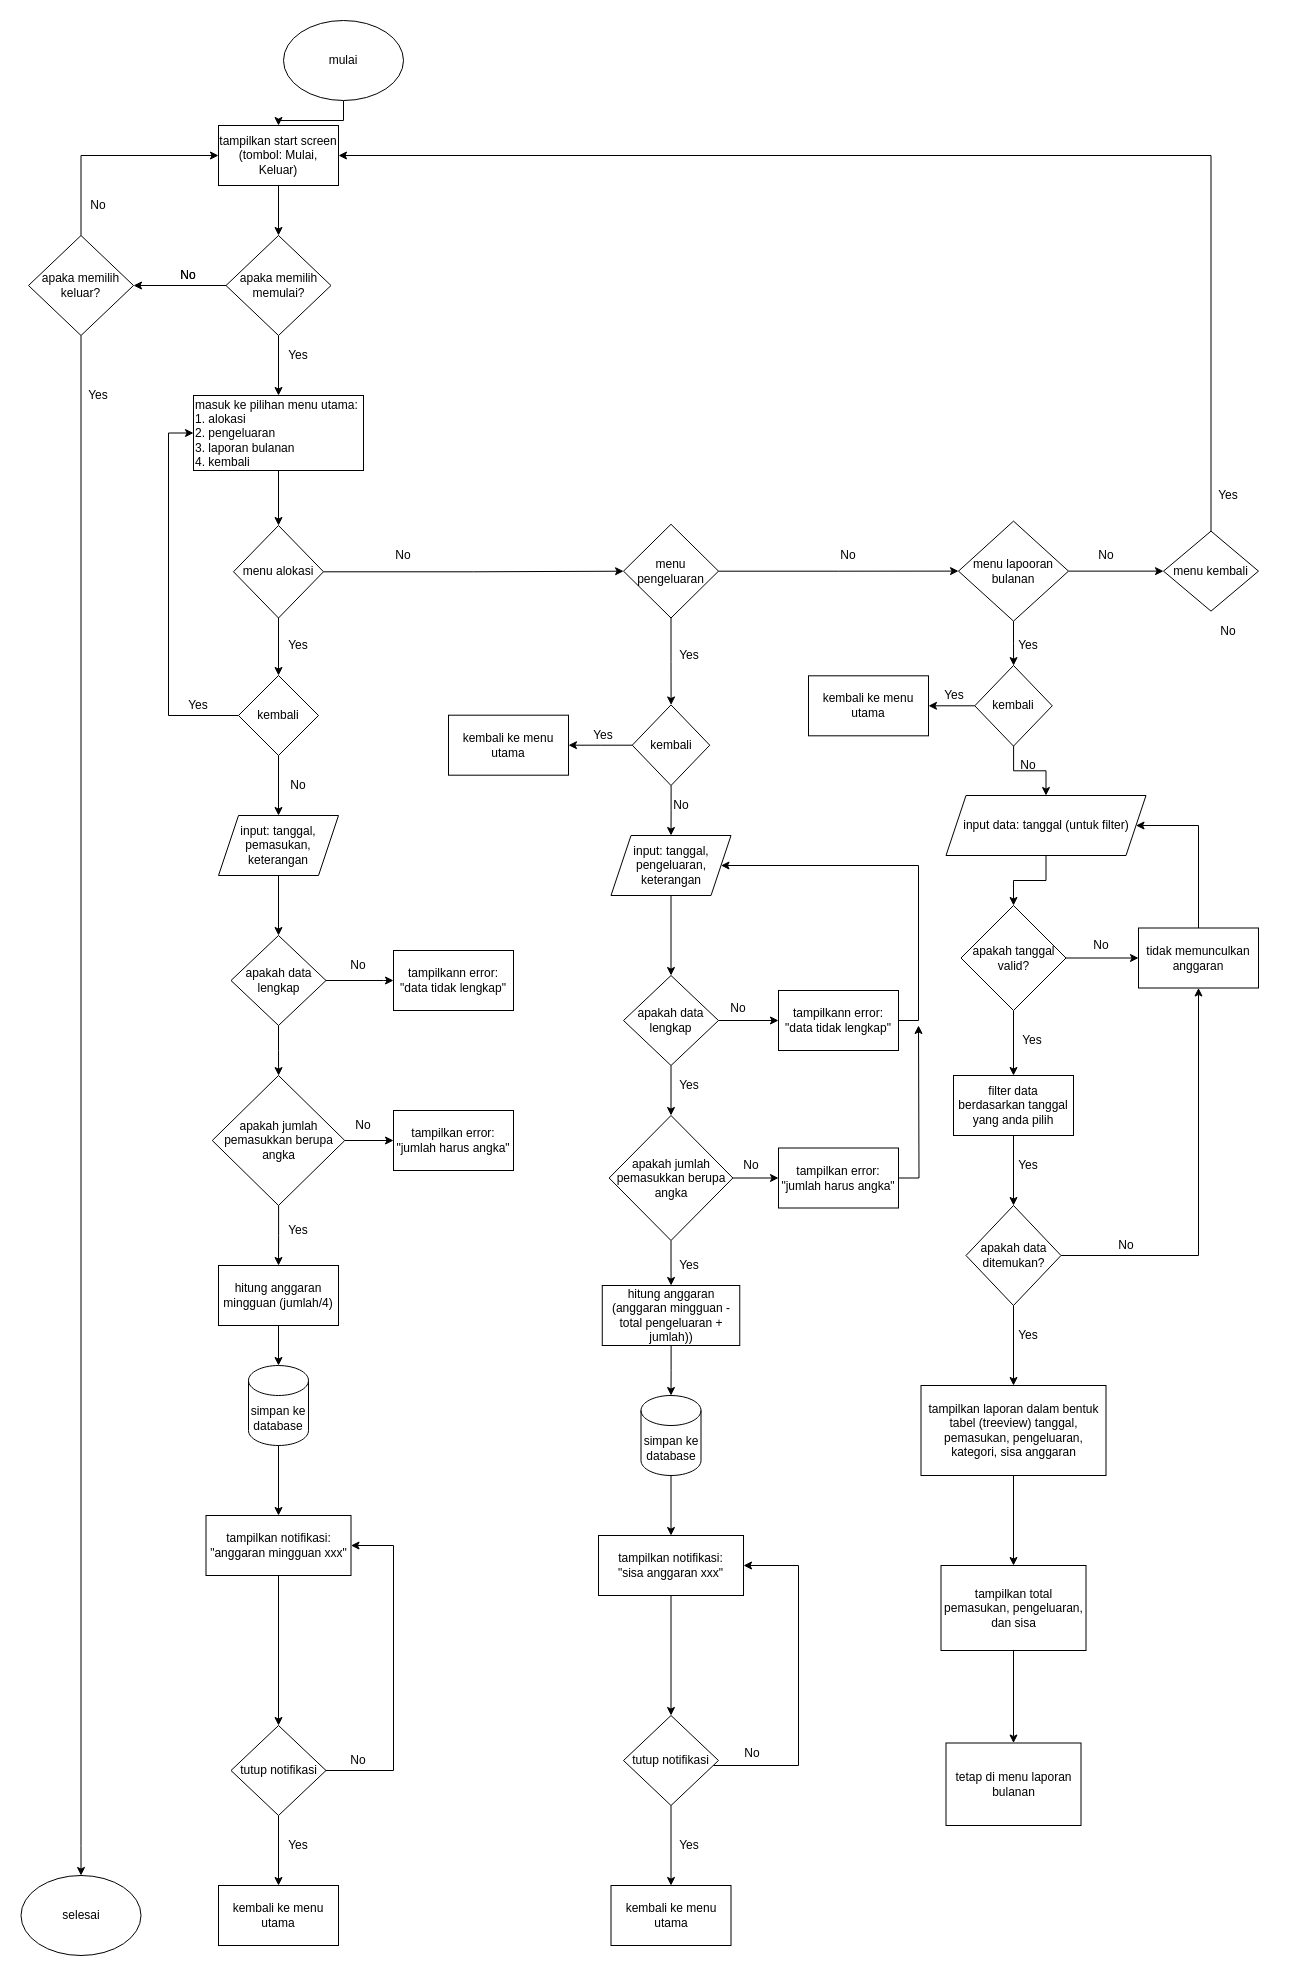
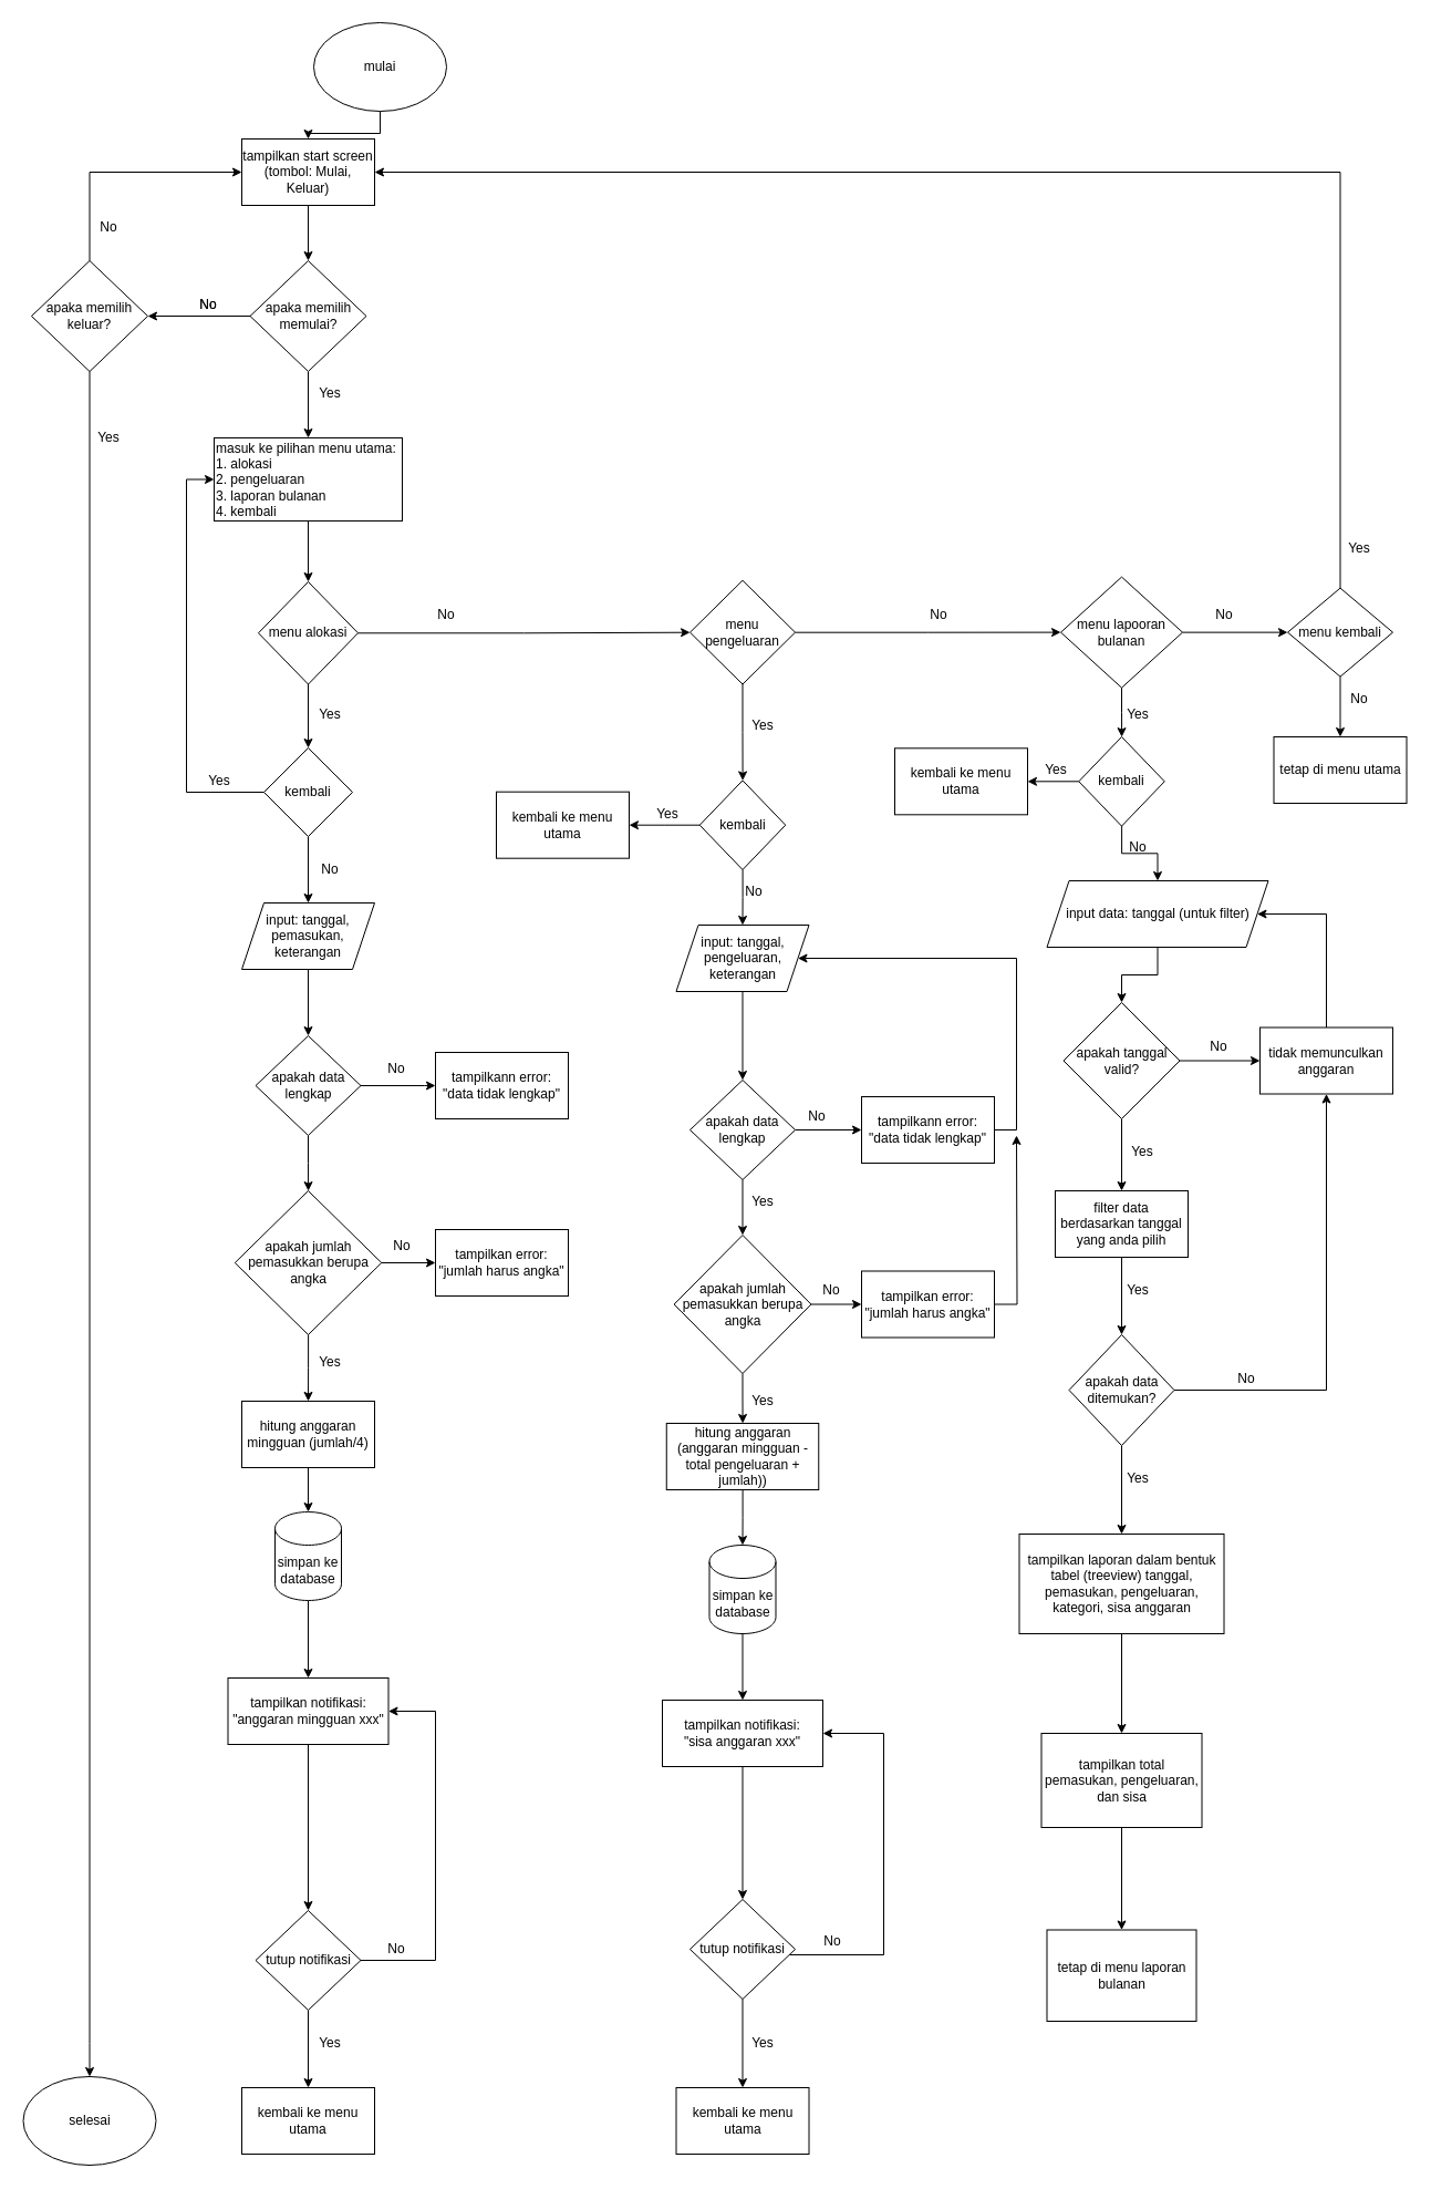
+ <mxCell id="74" value="" style="edgeStyle=orthogonalEdgeStyle;rounded=0;orthogonalLoop=1;jettySize=auto;html=1;" parent="1" source="75" target="76" edge="1"><mxGeometry relative="1" as="geometry" /></mxCell>
+ <mxCell id="76" value="tetap di menu utama" style="whiteSpace=wrap;html=1;" parent="1" vertex="1"><mxGeometry x="1150.5" y="665" width="120" height="60" as="geometry" /></mxCell>
